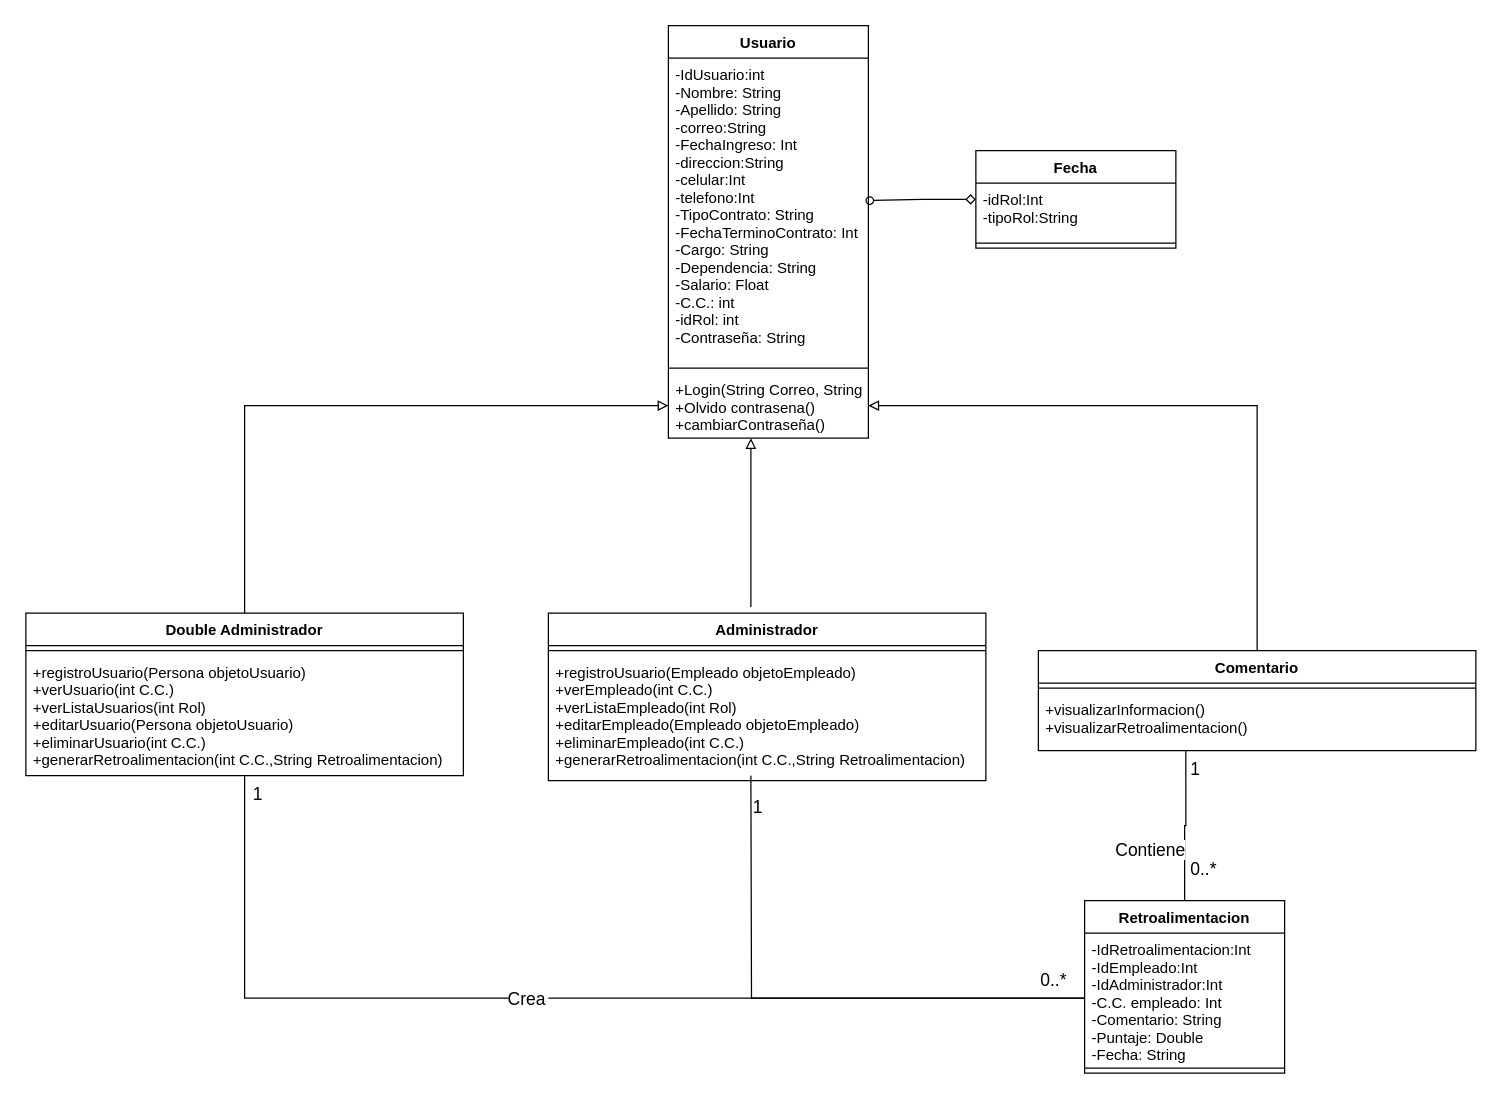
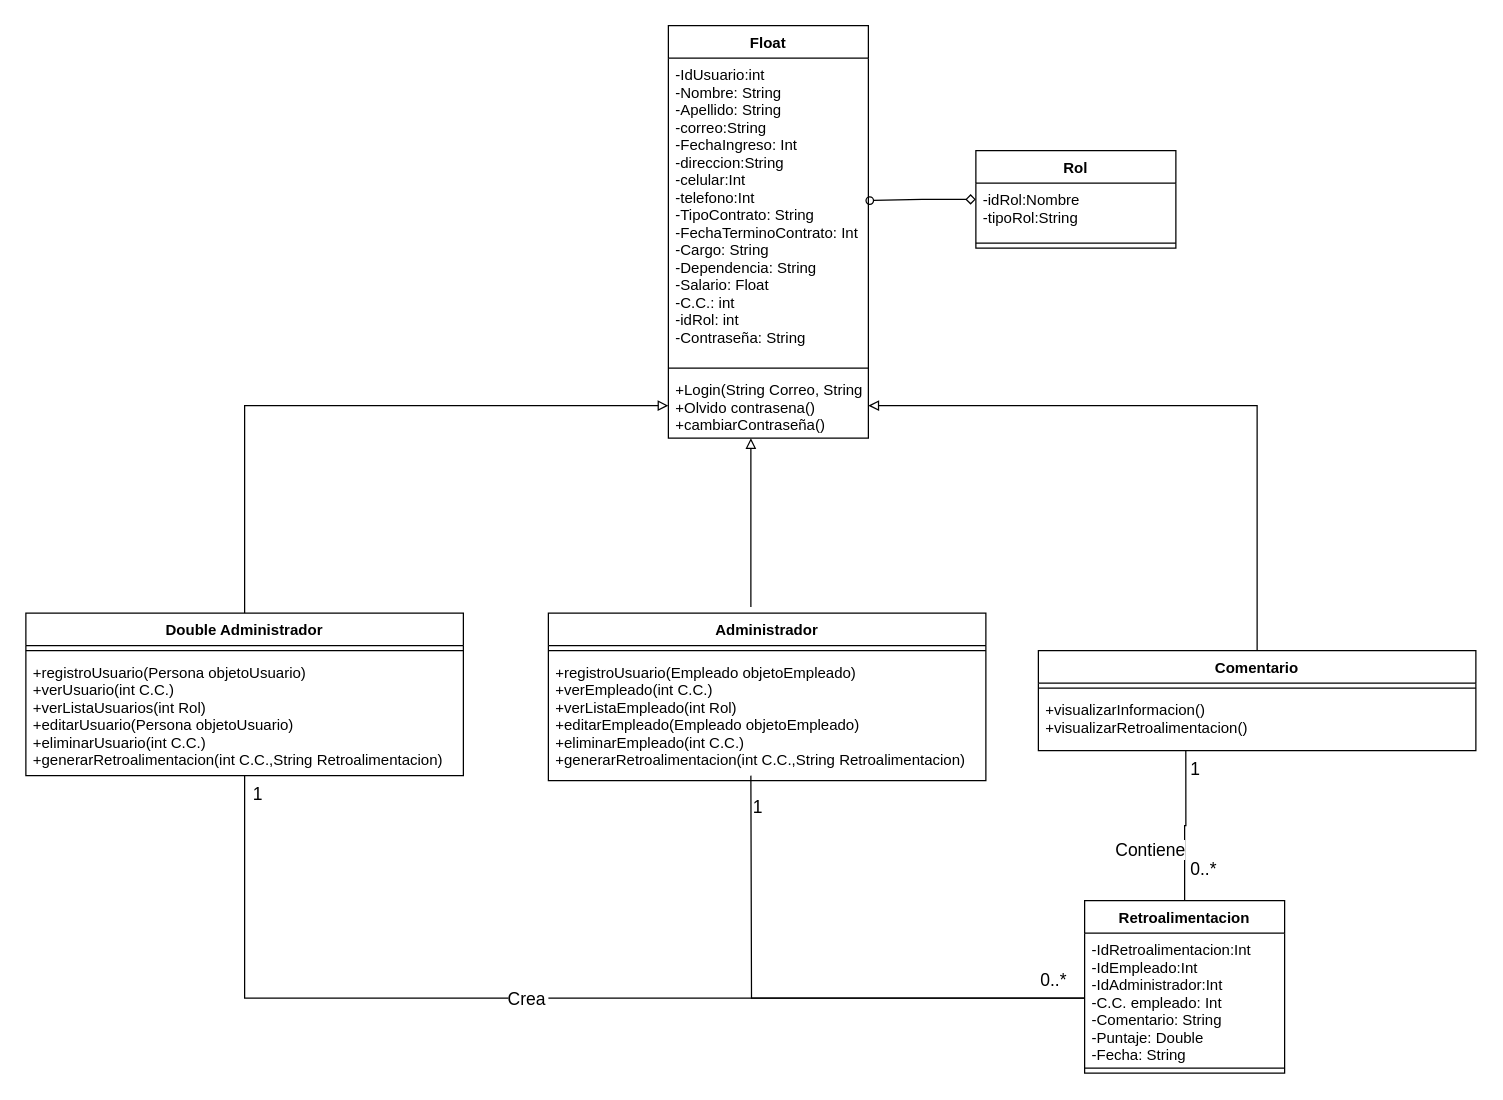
- <mxCell id="2" value="Usuario" style="swimlane;fontStyle=1;align=center;verticalAlign=top;childLayout=stackLayout;horizontal=1;startSize=26;horizontalStack=0;resizeParent=1;resizeParentMax=0;resizeLast=0;collapsible=1;marginBottom=0;" vertex="1" parent="1"><mxGeometry x="534" y="20" width="160" height="330" as="geometry" /></mxCell>
+ <mxCell id="2" value="Float" style="swimlane;fontStyle=1;align=center;verticalAlign=top;childLayout=stackLayout;horizontal=1;startSize=26;horizontalStack=0;resizeParent=1;resizeParentMax=0;resizeLast=0;collapsible=1;marginBottom=0;" vertex="1" parent="1"><mxGeometry x="534" y="20" width="160" height="330" as="geometry" /></mxCell>
- <mxCell id="18" value="Fecha" style="swimlane;fontStyle=1;align=center;verticalAlign=top;childLayout=stackLayout;horizontal=1;startSize=26;horizontalStack=0;resizeParent=1;resizeParentMax=0;resizeLast=0;collapsible=1;marginBottom=0;" vertex="1" parent="1"><mxGeometry x="780" y="120" width="160" height="78" as="geometry" /></mxCell>
+ <mxCell id="18" value="Rol" style="swimlane;fontStyle=1;align=center;verticalAlign=top;childLayout=stackLayout;horizontal=1;startSize=26;horizontalStack=0;resizeParent=1;resizeParentMax=0;resizeLast=0;collapsible=1;marginBottom=0;" vertex="1" parent="1"><mxGeometry x="780" y="120" width="160" height="78" as="geometry" /></mxCell>
- <mxCell id="19" value="-idRol:Int&#10;-tipoRol:String" style="text;strokeColor=none;fillColor=none;align=left;verticalAlign=top;spacingLeft=4;spacingRight=4;overflow=hidden;rotatable=0;points=[[0,0.5],[1,0.5]];portConstraint=eastwest;" vertex="1" parent="18"><mxGeometry y="26" width="160" height="44" as="geometry" /></mxCell>
+ <mxCell id="19" value="-idRol:Nombre&#10;-tipoRol:String" style="text;strokeColor=none;fillColor=none;align=left;verticalAlign=top;spacingLeft=4;spacingRight=4;overflow=hidden;rotatable=0;points=[[0,0.5],[1,0.5]];portConstraint=eastwest;" vertex="1" parent="18"><mxGeometry y="26" width="160" height="44" as="geometry" /></mxCell>
